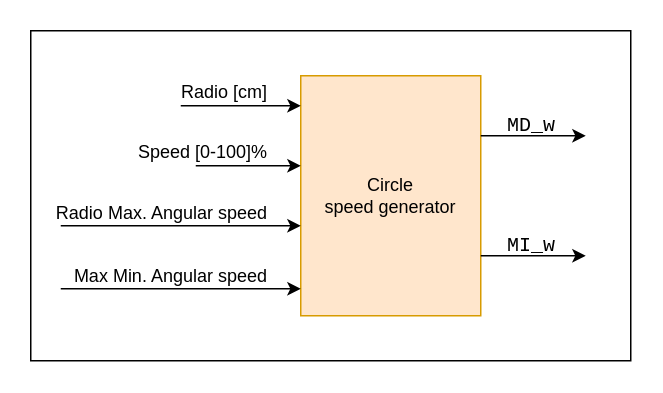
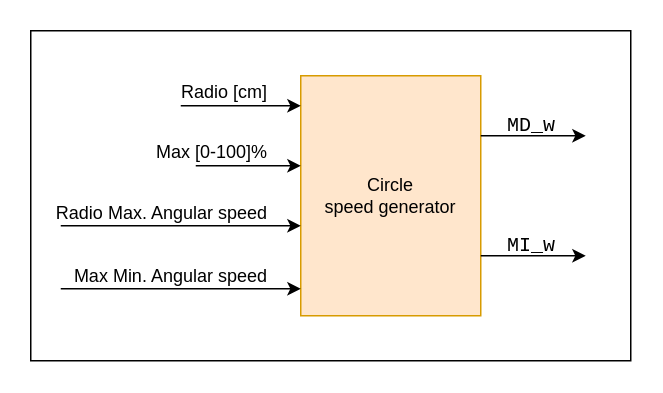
- <mxCell id="10" value="Speed [0-100]%" style="text;html=1;strokeColor=none;fillColor=none;align=right;verticalAlign=middle;whiteSpace=wrap;rounded=0;" vertex="1" parent="1"><mxGeometry x="90" y="96" width="90" height="10" as="geometry" /></mxCell>
+ <mxCell id="10" value="Max [0-100]%" style="text;html=1;strokeColor=none;fillColor=none;align=right;verticalAlign=middle;whiteSpace=wrap;rounded=0;" vertex="1" parent="1"><mxGeometry x="90" y="96" width="90" height="10" as="geometry" /></mxCell>
